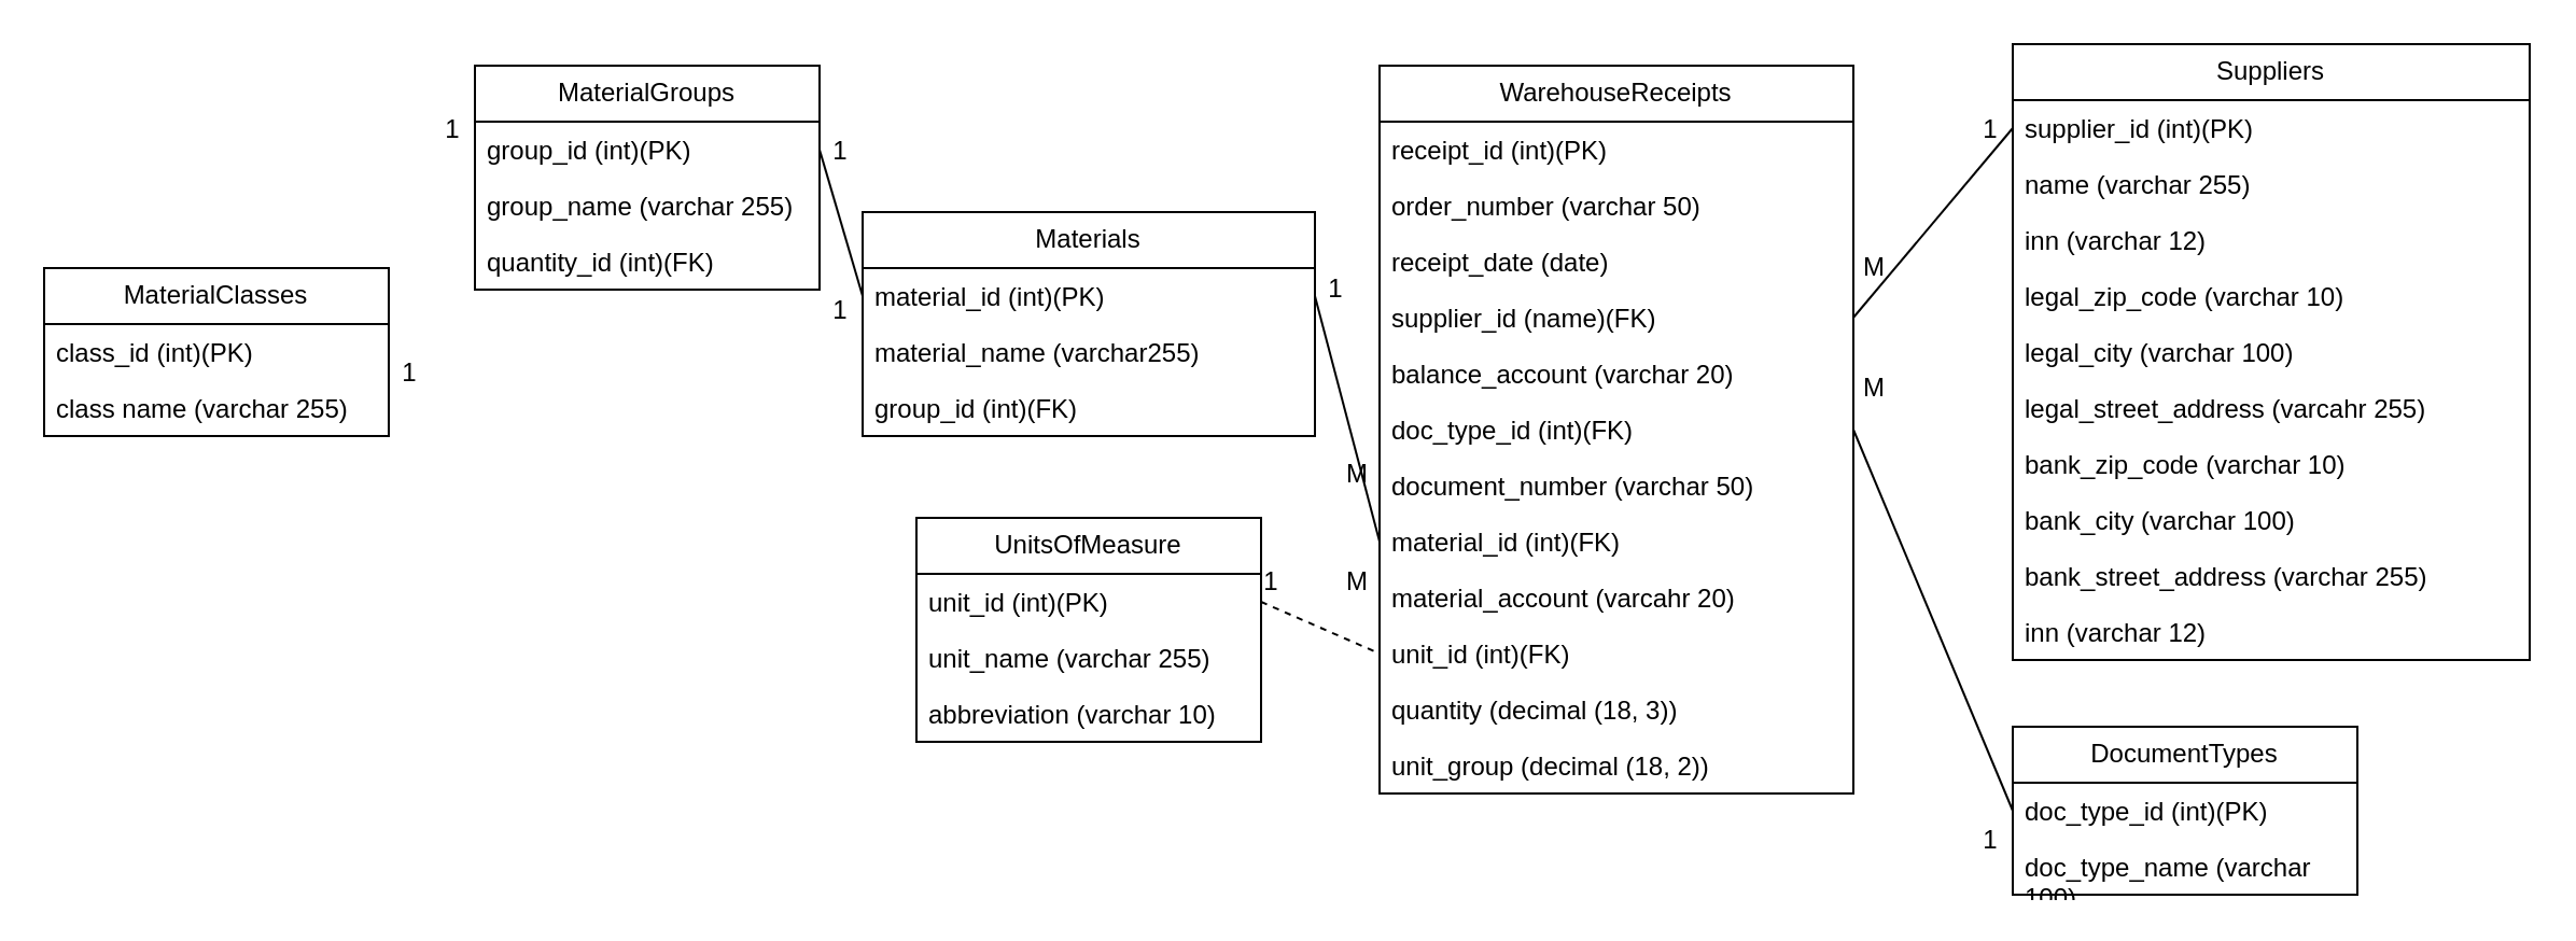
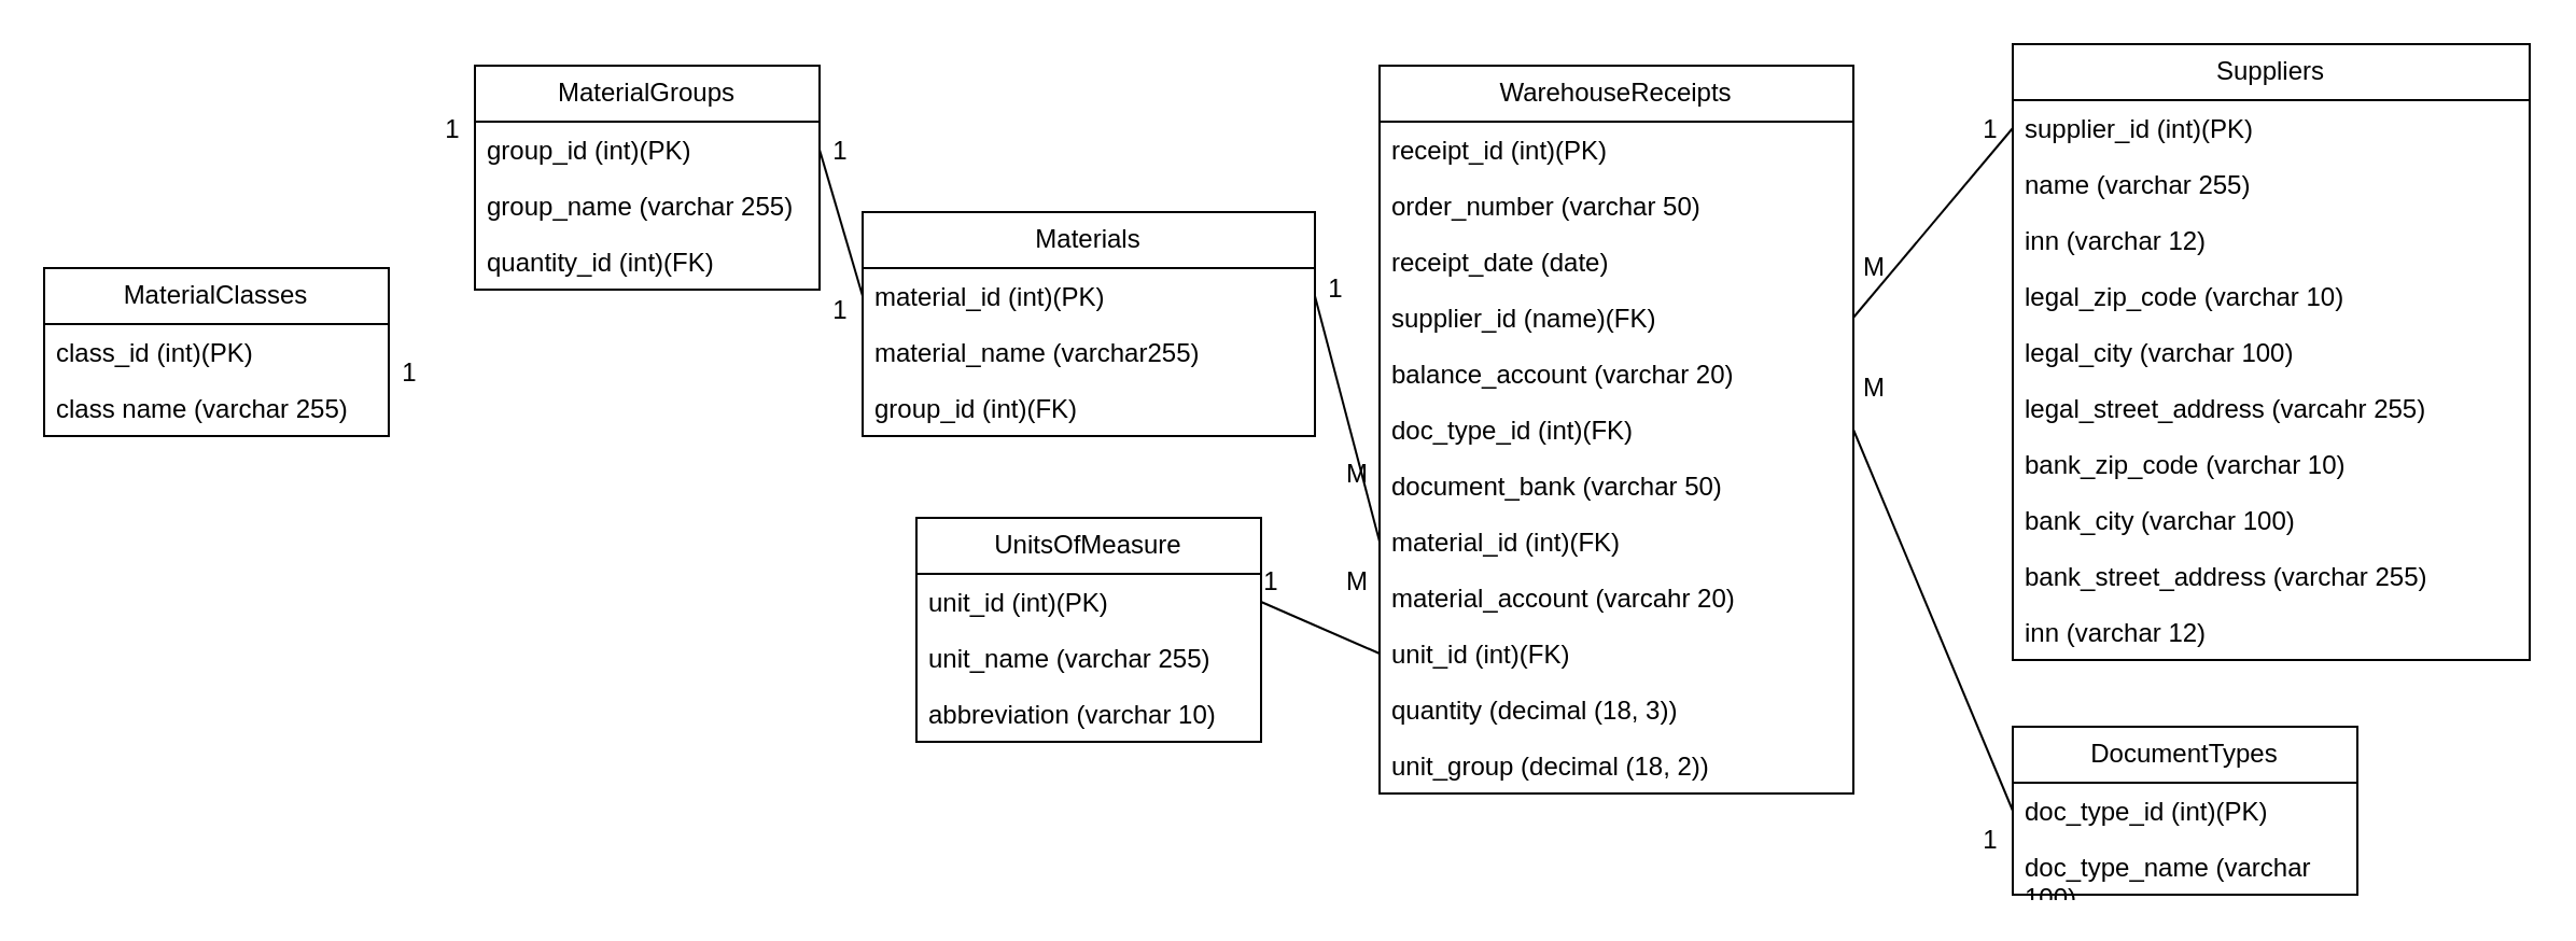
- <mxCell id="38" value="document_number (varchar 50)" style="text;strokeColor=none;fillColor=none;align=left;verticalAlign=top;spacingLeft=4;spacingRight=4;overflow=hidden;rotatable=0;points=[[0,0.5],[1,0.5]];portConstraint=eastwest;whiteSpace=wrap;html=1;" vertex="1" parent="31"><mxGeometry y="182" width="220" height="26" as="geometry" /></mxCell>
+ <mxCell id="38" value="document_bank (varchar 50)" style="text;strokeColor=none;fillColor=none;align=left;verticalAlign=top;spacingLeft=4;spacingRight=4;overflow=hidden;rotatable=0;points=[[0,0.5],[1,0.5]];portConstraint=eastwest;whiteSpace=wrap;html=1;" vertex="1" parent="31"><mxGeometry y="182" width="220" height="26" as="geometry" /></mxCell>
- <mxCell id="47" value="" style="endArrow=none;html=1;rounded=0;entryX=0;entryY=0.5;entryDx=0;entryDy=0;exitX=1;exitY=0.5;exitDx=0;exitDy=0;dashed=1;" edge="1" parent="1" source="25" target="41"><mxGeometry width="50" height="50" relative="1" as="geometry"><mxPoint x="570" y="290" as="sourcePoint" /><mxPoint x="620" y="240" as="targetPoint" /></mxGeometry></mxCell>
+ <mxCell id="47" value="" style="endArrow=none;html=1;rounded=0;entryX=0;entryY=0.5;entryDx=0;entryDy=0;exitX=1;exitY=0.5;exitDx=0;exitDy=0;" edge="1" parent="1" source="25" target="41"><mxGeometry width="50" height="50" relative="1" as="geometry"><mxPoint x="570" y="290" as="sourcePoint" /><mxPoint x="620" y="240" as="targetPoint" /></mxGeometry></mxCell>
